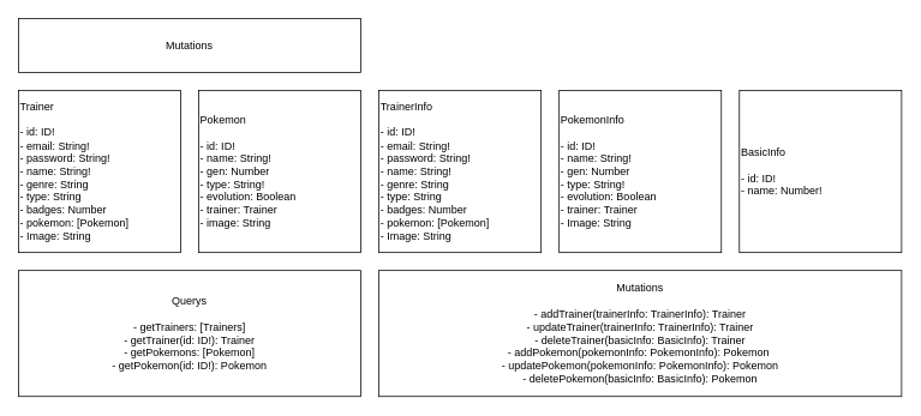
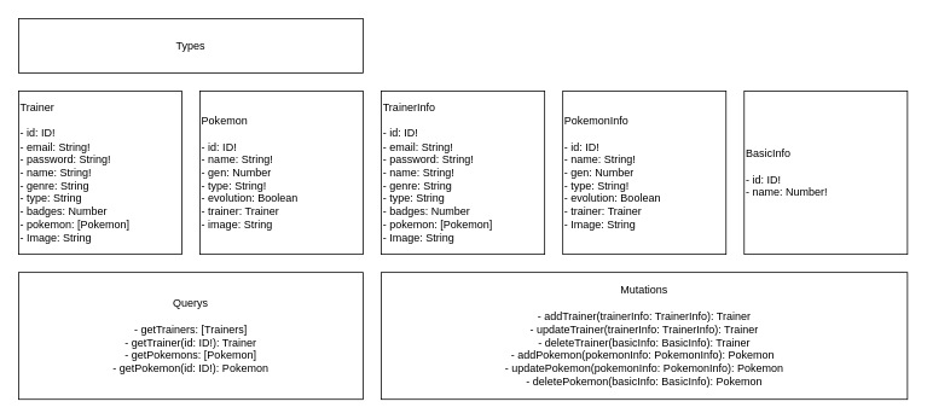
- <mxCell id="2" value="Mutations&lt;br&gt;" style="rounded=0;whiteSpace=wrap;html=1;" vertex="1" parent="1"><mxGeometry x="20" y="20" width="380" height="60" as="geometry" /></mxCell>
+ <mxCell id="2" value="Types&lt;br&gt;" style="rounded=0;whiteSpace=wrap;html=1;" vertex="1" parent="1"><mxGeometry x="20" y="20" width="380" height="60" as="geometry" /></mxCell>
